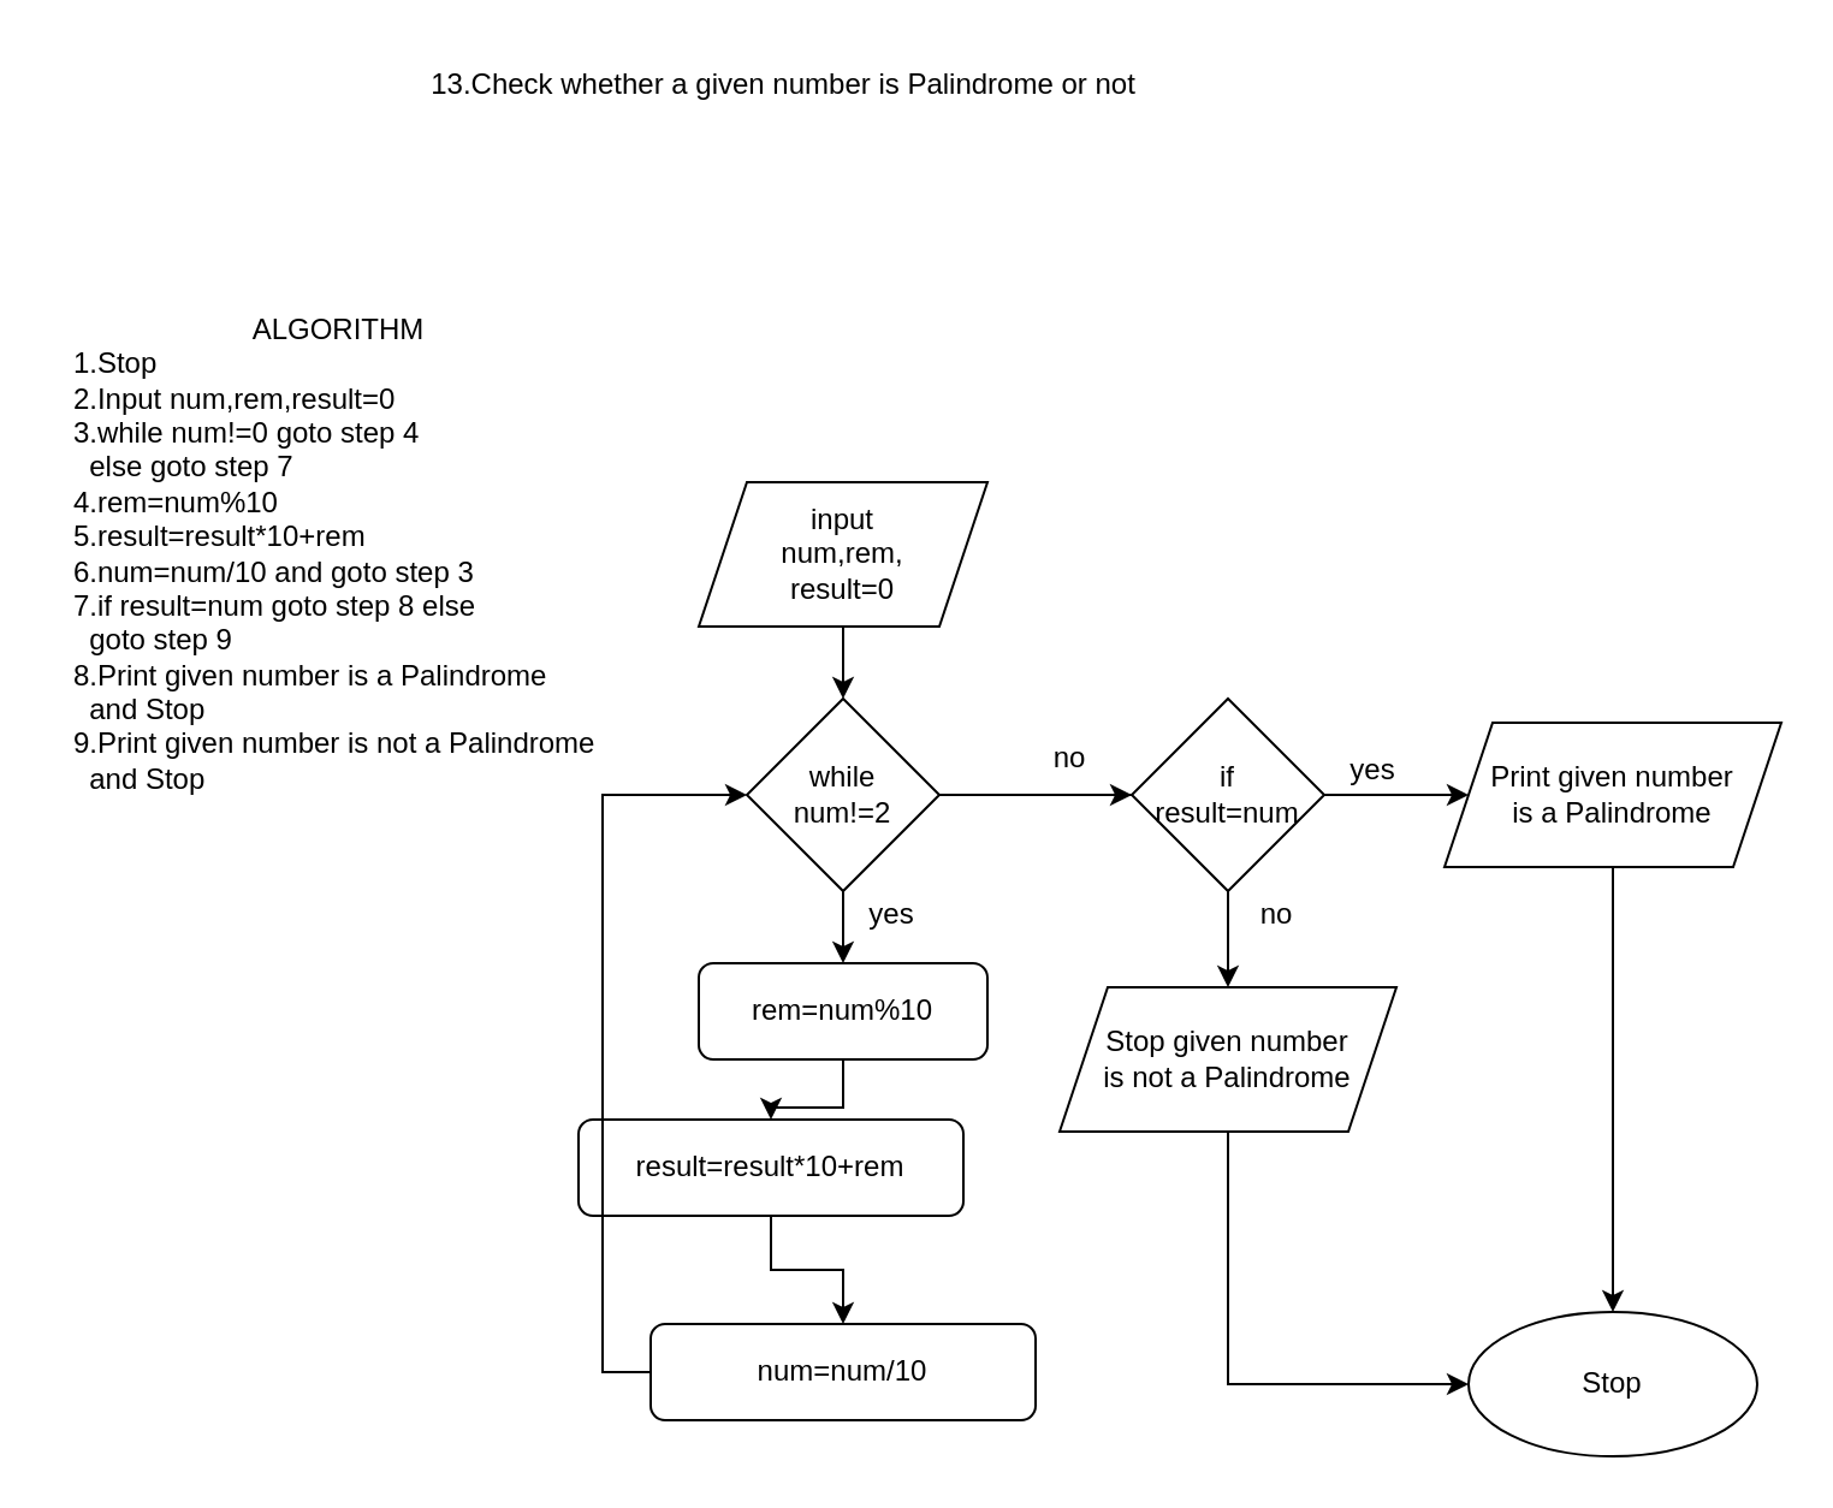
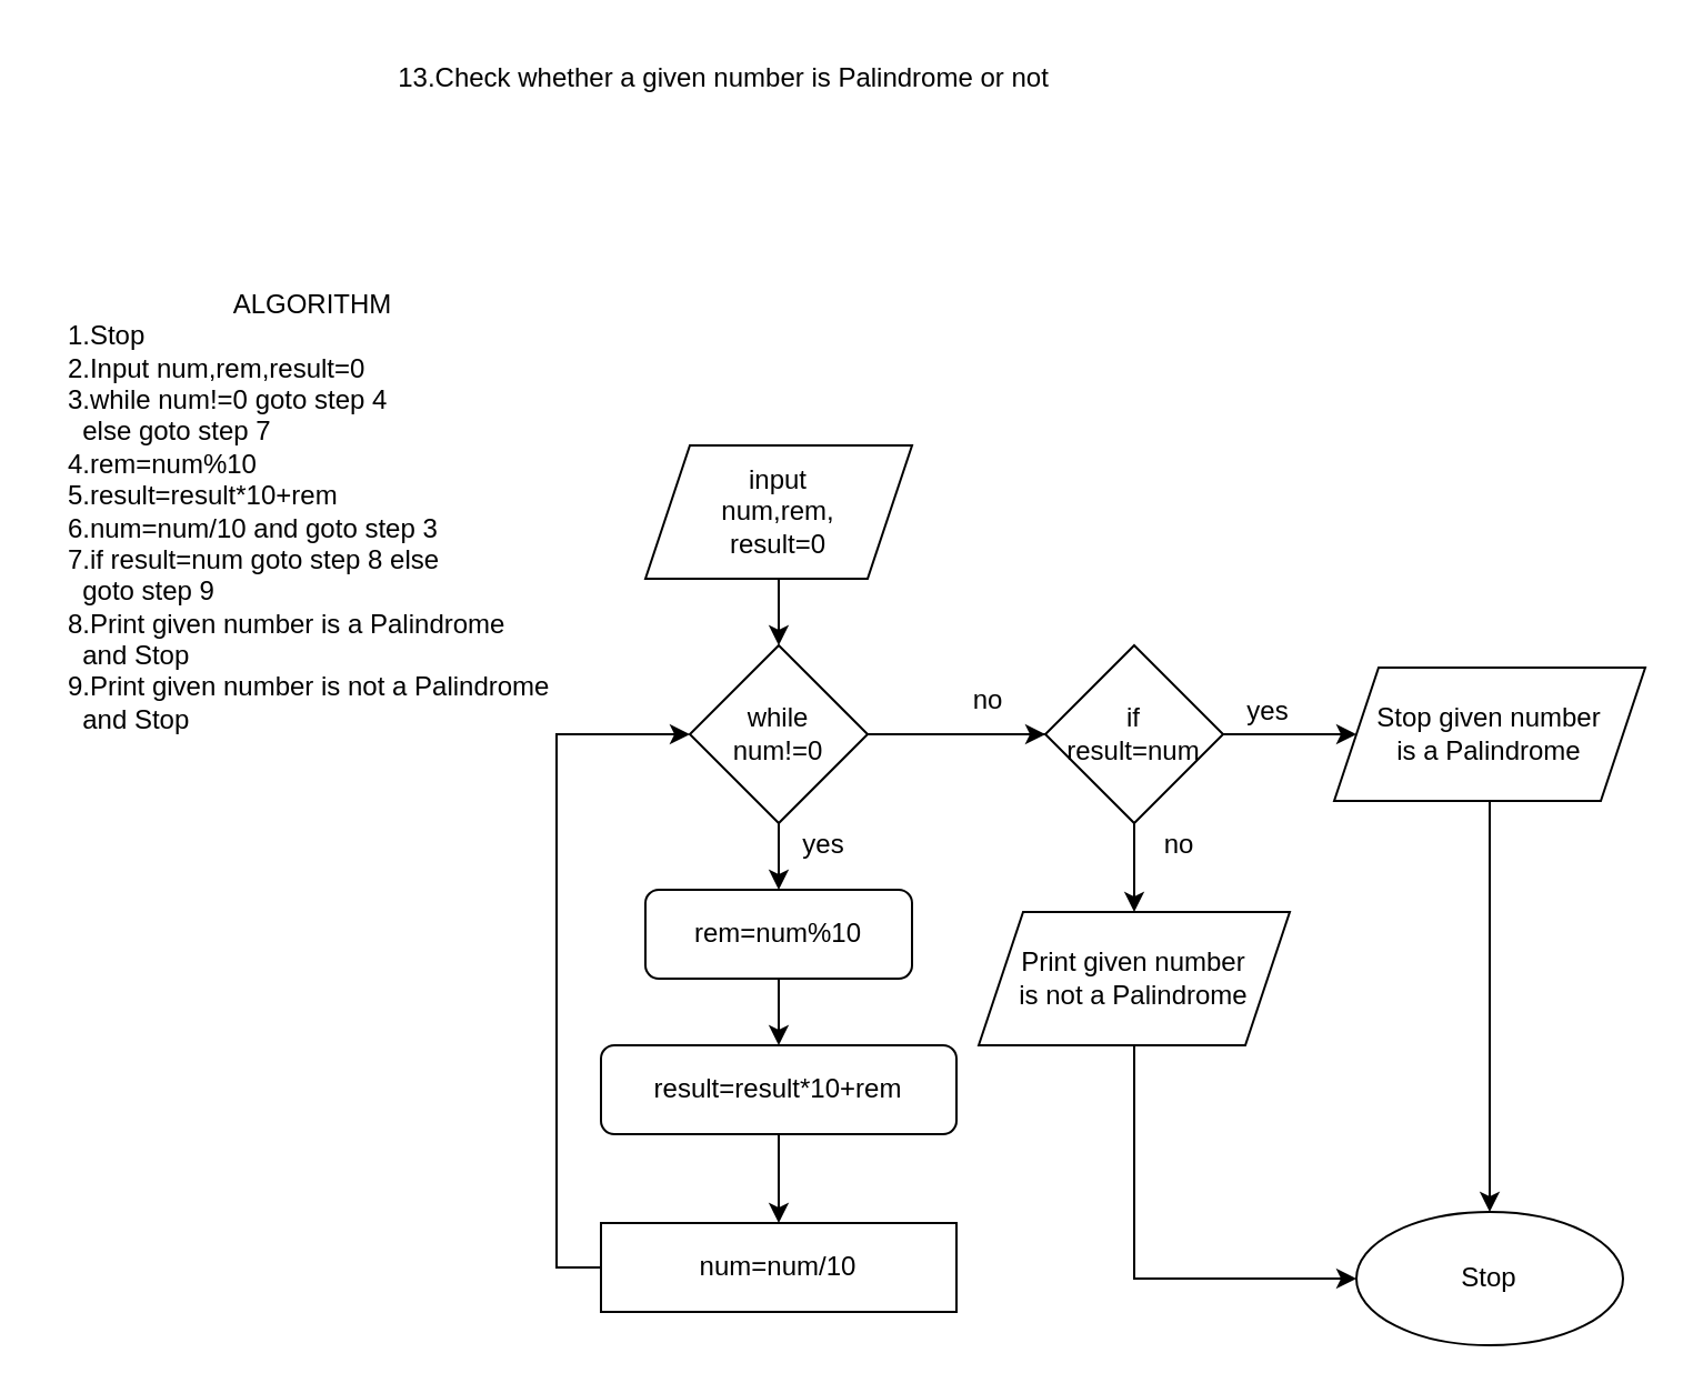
- <mxCell id="7" value="while&lt;br&gt;num!=2" style="rhombus;whiteSpace=wrap;html=1;" vertex="1" parent="1"><mxGeometry x="310" y="290" width="80" height="80" as="geometry" /></mxCell>
+ <mxCell id="7" value="while&lt;br&gt;num!=0" style="rhombus;whiteSpace=wrap;html=1;" vertex="1" parent="1"><mxGeometry x="310" y="290" width="80" height="80" as="geometry" /></mxCell>
- <mxCell id="16" value="Print given number&lt;br&gt;is a Palindrome" style="shape=parallelogram;perimeter=parallelogramPerimeter;whiteSpace=wrap;html=1;fixedSize=1;" vertex="1" parent="1"><mxGeometry x="600" y="300" width="140" height="60" as="geometry" /></mxCell>
+ <mxCell id="16" value="Stop given number&lt;br&gt;is a Palindrome" style="shape=parallelogram;perimeter=parallelogramPerimeter;whiteSpace=wrap;html=1;fixedSize=1;" vertex="1" parent="1"><mxGeometry x="600" y="300" width="140" height="60" as="geometry" /></mxCell>
- <mxCell id="25" value="Stop given number&lt;br&gt;is not a Palindrome" style="shape=parallelogram;perimeter=parallelogramPerimeter;whiteSpace=wrap;html=1;fixedSize=1;" vertex="1" parent="1"><mxGeometry x="440" y="410" width="140" height="60" as="geometry" /></mxCell>
+ <mxCell id="25" value="Print given number&lt;br&gt;is not a Palindrome" style="shape=parallelogram;perimeter=parallelogramPerimeter;whiteSpace=wrap;html=1;fixedSize=1;" vertex="1" parent="1"><mxGeometry x="440" y="410" width="140" height="60" as="geometry" /></mxCell>
- <mxCell id="11" value="result=result*10+rem" style="rounded=1;whiteSpace=wrap;html=1;" vertex="1" parent="1"><mxGeometry x="240" y="465" width="160" height="40" as="geometry" /></mxCell>
+ <mxCell id="11" value="result=result*10+rem" style="rounded=1;whiteSpace=wrap;html=1;" vertex="1" parent="1"><mxGeometry x="270" y="470" width="160" height="40" as="geometry" /></mxCell>
- <mxCell id="13" value="num=num/10" style="rounded=1;whiteSpace=wrap;html=1;" vertex="1" parent="1"><mxGeometry x="270" y="550" width="160" height="40" as="geometry" /></mxCell>
+ <mxCell id="13" value="num=num/10" style="whiteSpace=wrap;html=1;rounded=0;" vertex="1" parent="1"><mxGeometry x="270" y="550" width="160" height="40" as="geometry" /></mxCell>
